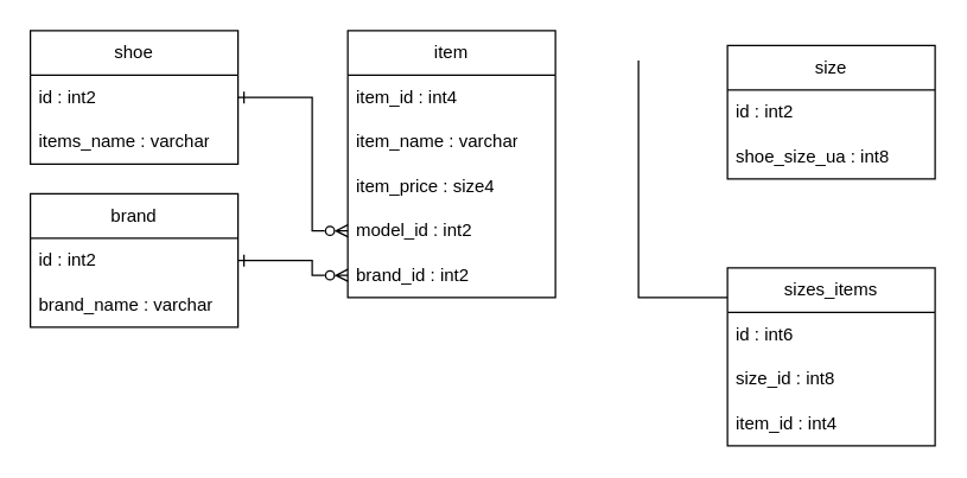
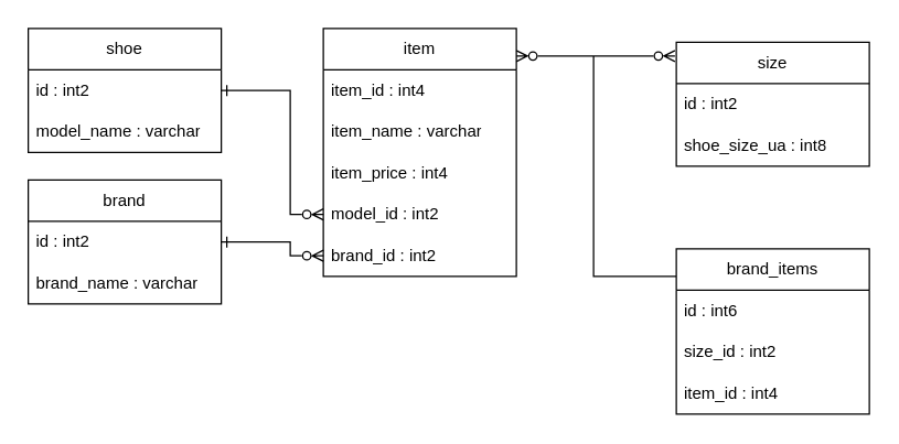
+ <mxCell id="17" value="" style="endArrow=ERzeroToMany;html=1;rounded=0;exitX=1;exitY=0.111;exitDx=0;exitDy=0;entryX=-0.007;entryY=0.111;entryDx=0;entryDy=0;startArrow=ERzeroToMany;startFill=0;endFill=0;entryPerimeter=0;exitPerimeter=0;" parent="1" source="5" target="14" edge="1"><mxGeometry width="50" height="50" relative="1" as="geometry"><mxPoint x="374" y="32" as="sourcePoint" /><mxPoint x="440" y="32" as="targetPoint" /></mxGeometry></mxCell>
- <mxCell id="4" value="items_name : varchar" style="text;strokeColor=none;fillColor=none;align=left;verticalAlign=middle;spacingLeft=4;spacingRight=4;overflow=hidden;points=[[0,0.5],[1,0.5]];portConstraint=eastwest;rotatable=0;whiteSpace=wrap;html=1;" parent="2" vertex="1"><mxGeometry y="60" width="140" height="30" as="geometry" /></mxCell>
+ <mxCell id="4" value="model_name : varchar" style="text;strokeColor=none;fillColor=none;align=left;verticalAlign=middle;spacingLeft=4;spacingRight=4;overflow=hidden;points=[[0,0.5],[1,0.5]];portConstraint=eastwest;rotatable=0;whiteSpace=wrap;html=1;" parent="2" vertex="1"><mxGeometry y="60" width="140" height="30" as="geometry" /></mxCell>
- <mxCell id="8" value="item_price : size4" style="text;strokeColor=none;fillColor=none;align=left;verticalAlign=middle;spacingLeft=4;spacingRight=4;overflow=hidden;points=[[0,0.5],[1,0.5]];portConstraint=eastwest;rotatable=0;whiteSpace=wrap;html=1;" parent="5" vertex="1"><mxGeometry y="90" width="140" height="30" as="geometry" /></mxCell>
+ <mxCell id="8" value="item_price : int4" style="text;strokeColor=none;fillColor=none;align=left;verticalAlign=middle;spacingLeft=4;spacingRight=4;overflow=hidden;points=[[0,0.5],[1,0.5]];portConstraint=eastwest;rotatable=0;whiteSpace=wrap;html=1;" parent="5" vertex="1"><mxGeometry y="90" width="140" height="30" as="geometry" /></mxCell>
- <mxCell id="21" value="sizes_items" style="swimlane;fontStyle=0;childLayout=stackLayout;horizontal=1;startSize=30;horizontalStack=0;resizeParent=1;resizeParentMax=0;resizeLast=0;collapsible=1;marginBottom=0;whiteSpace=wrap;html=1;" parent="1" vertex="1"><mxGeometry x="490" y="180" width="140" height="120" as="geometry" /></mxCell>
+ <mxCell id="21" value="brand_items" style="swimlane;fontStyle=0;childLayout=stackLayout;horizontal=1;startSize=30;horizontalStack=0;resizeParent=1;resizeParentMax=0;resizeLast=0;collapsible=1;marginBottom=0;whiteSpace=wrap;html=1;" parent="1" vertex="1"><mxGeometry x="490" y="180" width="140" height="120" as="geometry" /></mxCell>
- <mxCell id="23" value="size_id : int8" style="text;strokeColor=none;fillColor=none;align=left;verticalAlign=middle;spacingLeft=4;spacingRight=4;overflow=hidden;points=[[0,0.5],[1,0.5]];portConstraint=eastwest;rotatable=0;whiteSpace=wrap;html=1;" parent="21" vertex="1"><mxGeometry y="60" width="140" height="30" as="geometry" /></mxCell>
+ <mxCell id="23" value="size_id : int2" style="text;strokeColor=none;fillColor=none;align=left;verticalAlign=middle;spacingLeft=4;spacingRight=4;overflow=hidden;points=[[0,0.5],[1,0.5]];portConstraint=eastwest;rotatable=0;whiteSpace=wrap;html=1;" parent="21" vertex="1"><mxGeometry y="60" width="140" height="30" as="geometry" /></mxCell>
